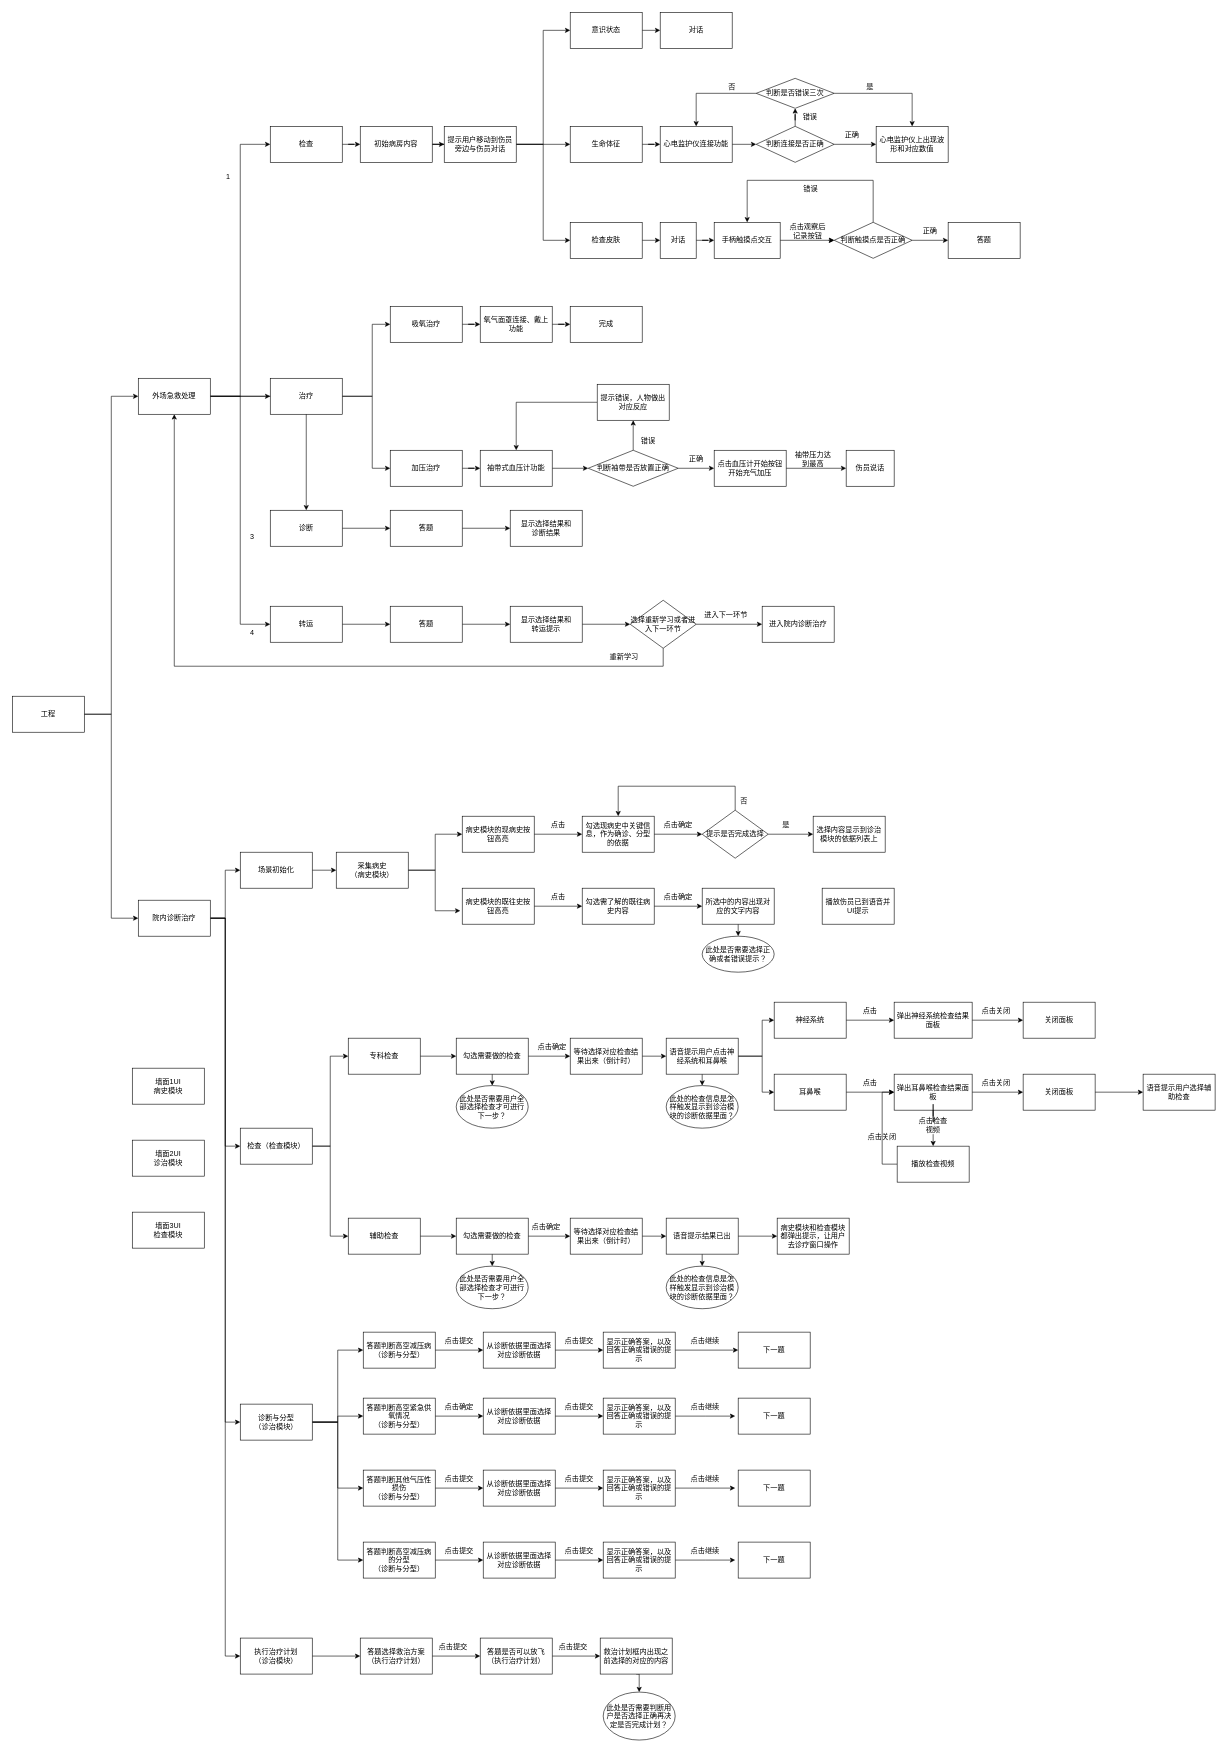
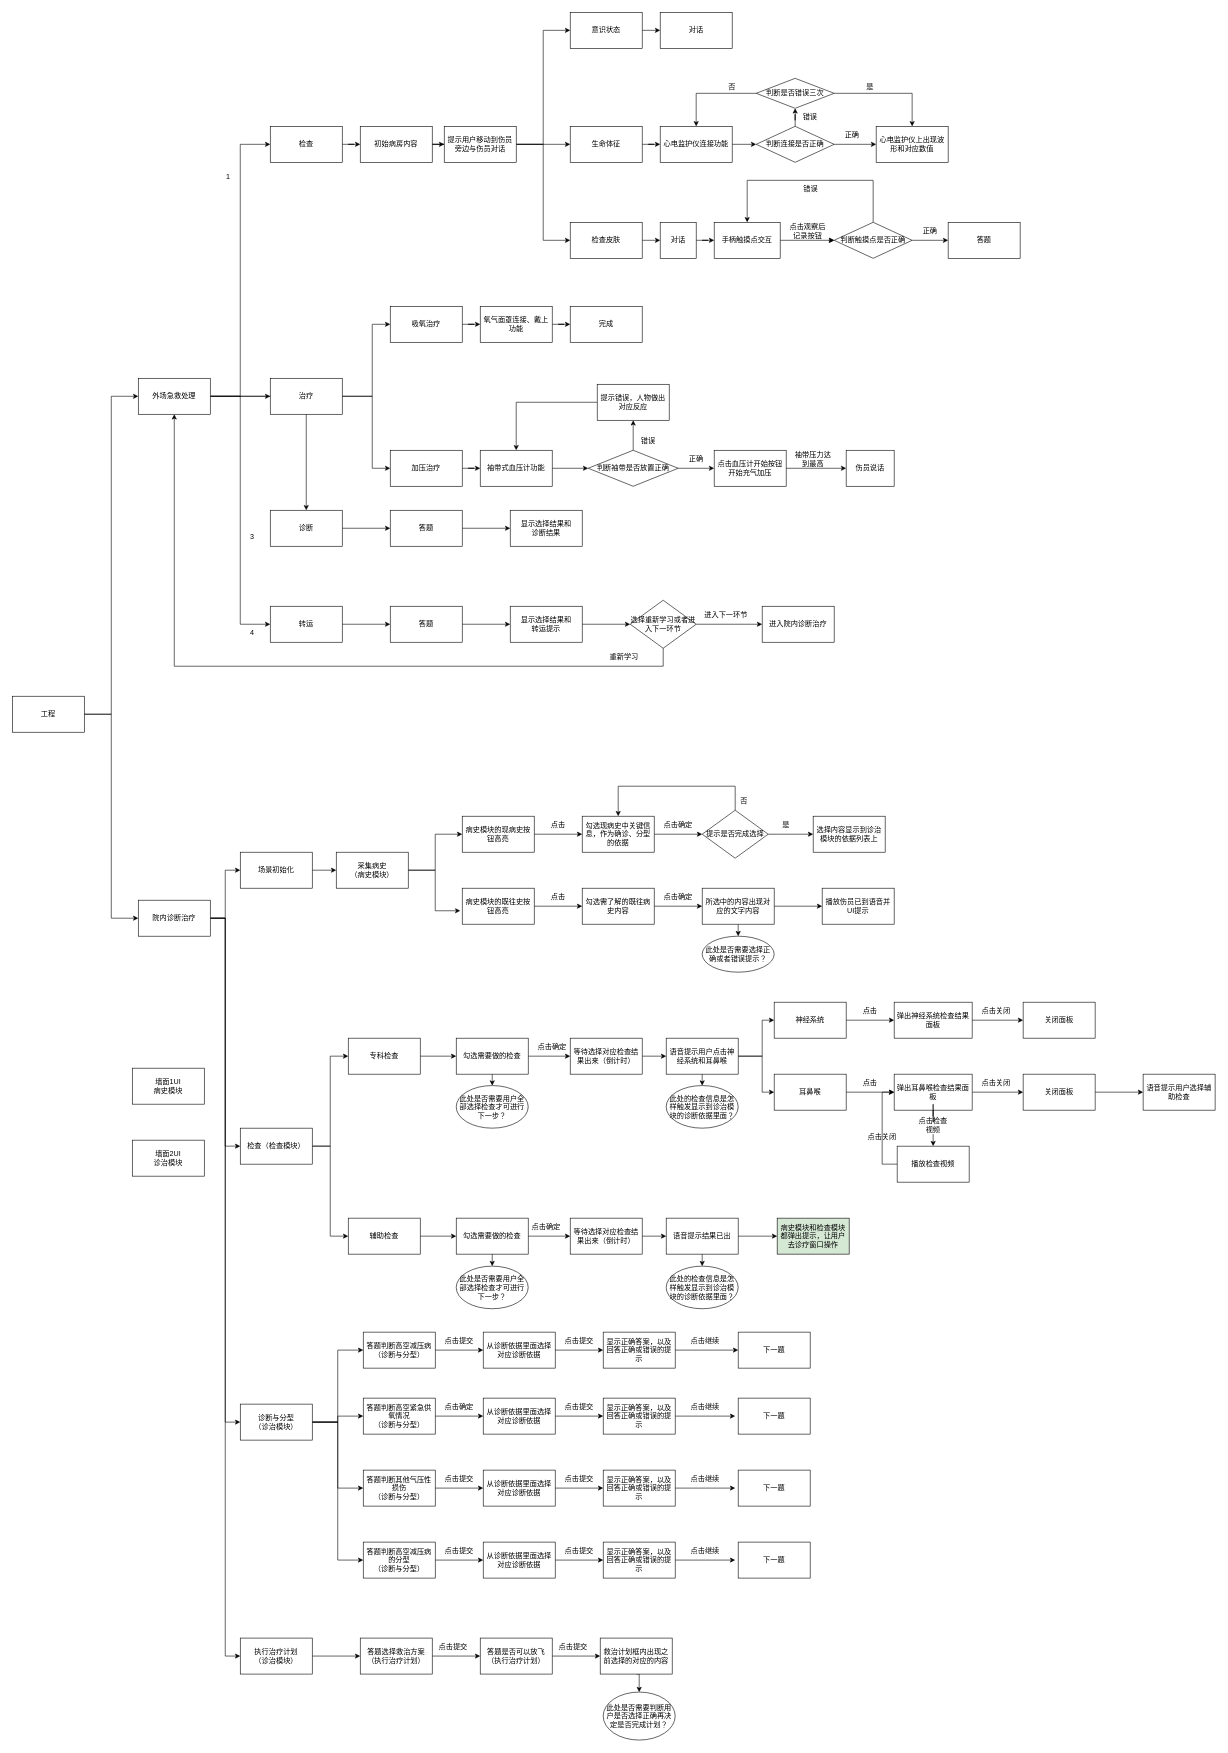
+ <mxCell id="121" value="" style="edgeStyle=orthogonalEdgeStyle;rounded=0;orthogonalLoop=1;jettySize=auto;html=1;" parent="1" source="122" target="125" edge="1"><mxGeometry relative="1" as="geometry" /></mxCell>
- <mxCell id="102" value="墙面3UI&lt;br&gt;检查模块" style="rounded=0;whiteSpace=wrap;html=1;" parent="1" vertex="1"><mxGeometry x="220" y="2020" width="120" height="60" as="geometry" /></mxCell>
- <mxCell id="181" value="病史模块和检查模块都弹出提示，让用户去诊疗窗口操作" style="whiteSpace=wrap;html=1;rounded=0;" parent="1" vertex="1"><mxGeometry x="1295" y="2030" width="120" height="60" as="geometry" /></mxCell>
+ <mxCell id="181" value="病史模块和检查模块都弹出提示，让用户去诊疗窗口操作" style="whiteSpace=wrap;html=1;rounded=0;fillColor=#d5e8d4;" parent="1" vertex="1"><mxGeometry x="1295" y="2030" width="120" height="60" as="geometry" /></mxCell>
